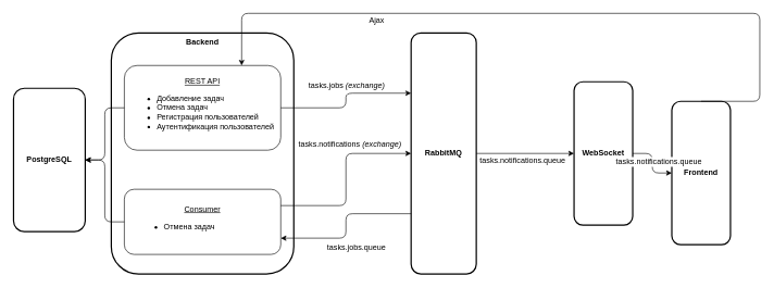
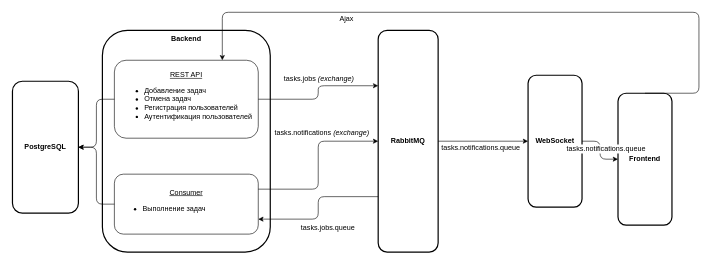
- <mxCell id="7" value="&lt;div&gt;&lt;span&gt;&lt;u&gt;Consumer&lt;/u&gt;&lt;/span&gt;&lt;/div&gt;&lt;div&gt;&lt;ul&gt;&lt;li&gt;&lt;span&gt;Отмена задач&amp;nbsp; &amp;nbsp; &amp;nbsp; &amp;nbsp; &amp;nbsp; &amp;nbsp; &amp;nbsp; &amp;nbsp; &amp;nbsp; &amp;nbsp; &amp;nbsp; &amp;nbsp;&amp;nbsp;&lt;/span&gt;&lt;/li&gt;&lt;/ul&gt;&lt;/div&gt;" style="rounded=1;whiteSpace=wrap;html=1;align=center;" parent="1" vertex="1"><mxGeometry x="190" y="290" width="240" height="100" as="geometry" /></mxCell>
+ <mxCell id="7" value="&lt;div&gt;&lt;span&gt;&lt;u&gt;Consumer&lt;/u&gt;&lt;/span&gt;&lt;/div&gt;&lt;div&gt;&lt;ul&gt;&lt;li&gt;&lt;span&gt;Выполнение задач&amp;nbsp; &amp;nbsp; &amp;nbsp; &amp;nbsp; &amp;nbsp; &amp;nbsp; &amp;nbsp; &amp;nbsp; &amp;nbsp; &amp;nbsp; &amp;nbsp; &amp;nbsp;&amp;nbsp;&lt;/span&gt;&lt;/li&gt;&lt;/ul&gt;&lt;/div&gt;" style="rounded=1;whiteSpace=wrap;html=1;align=center;" parent="1" vertex="1"><mxGeometry x="190" y="290" width="240" height="100" as="geometry" /></mxCell>
